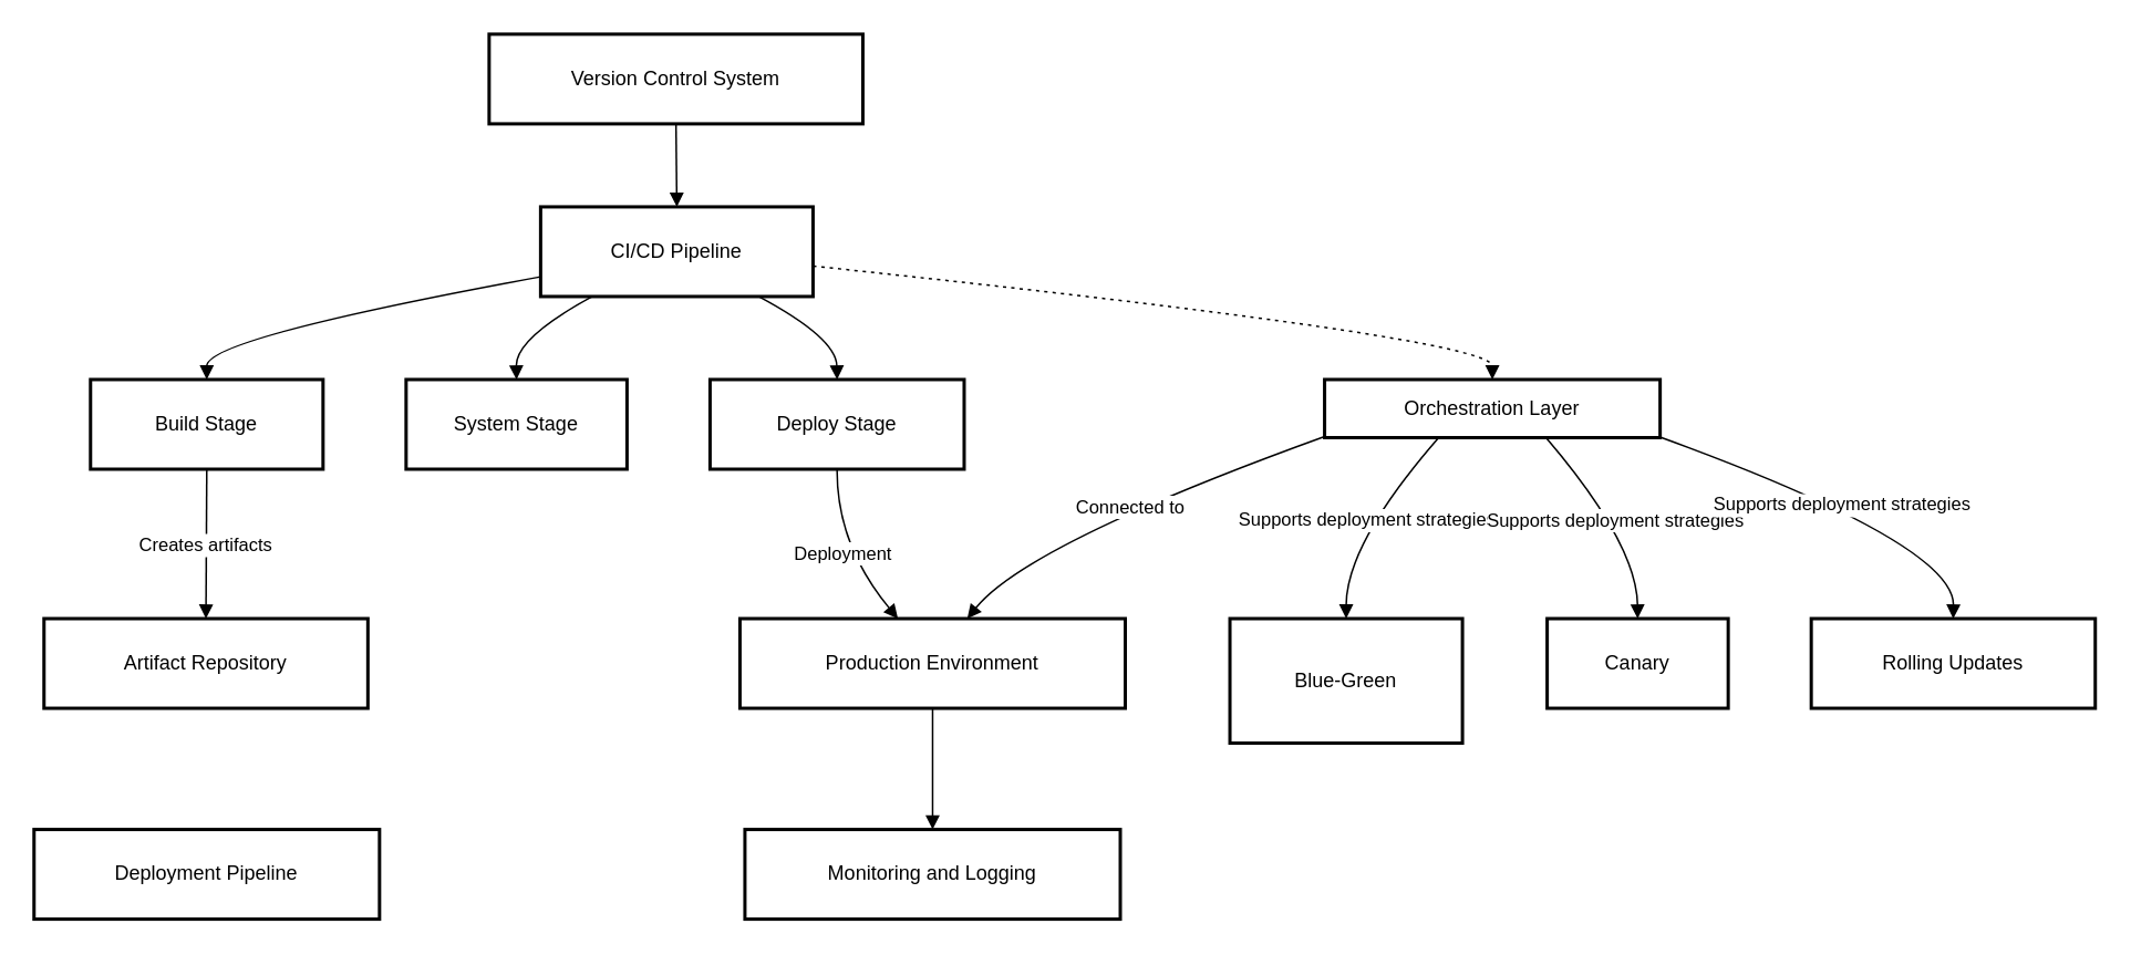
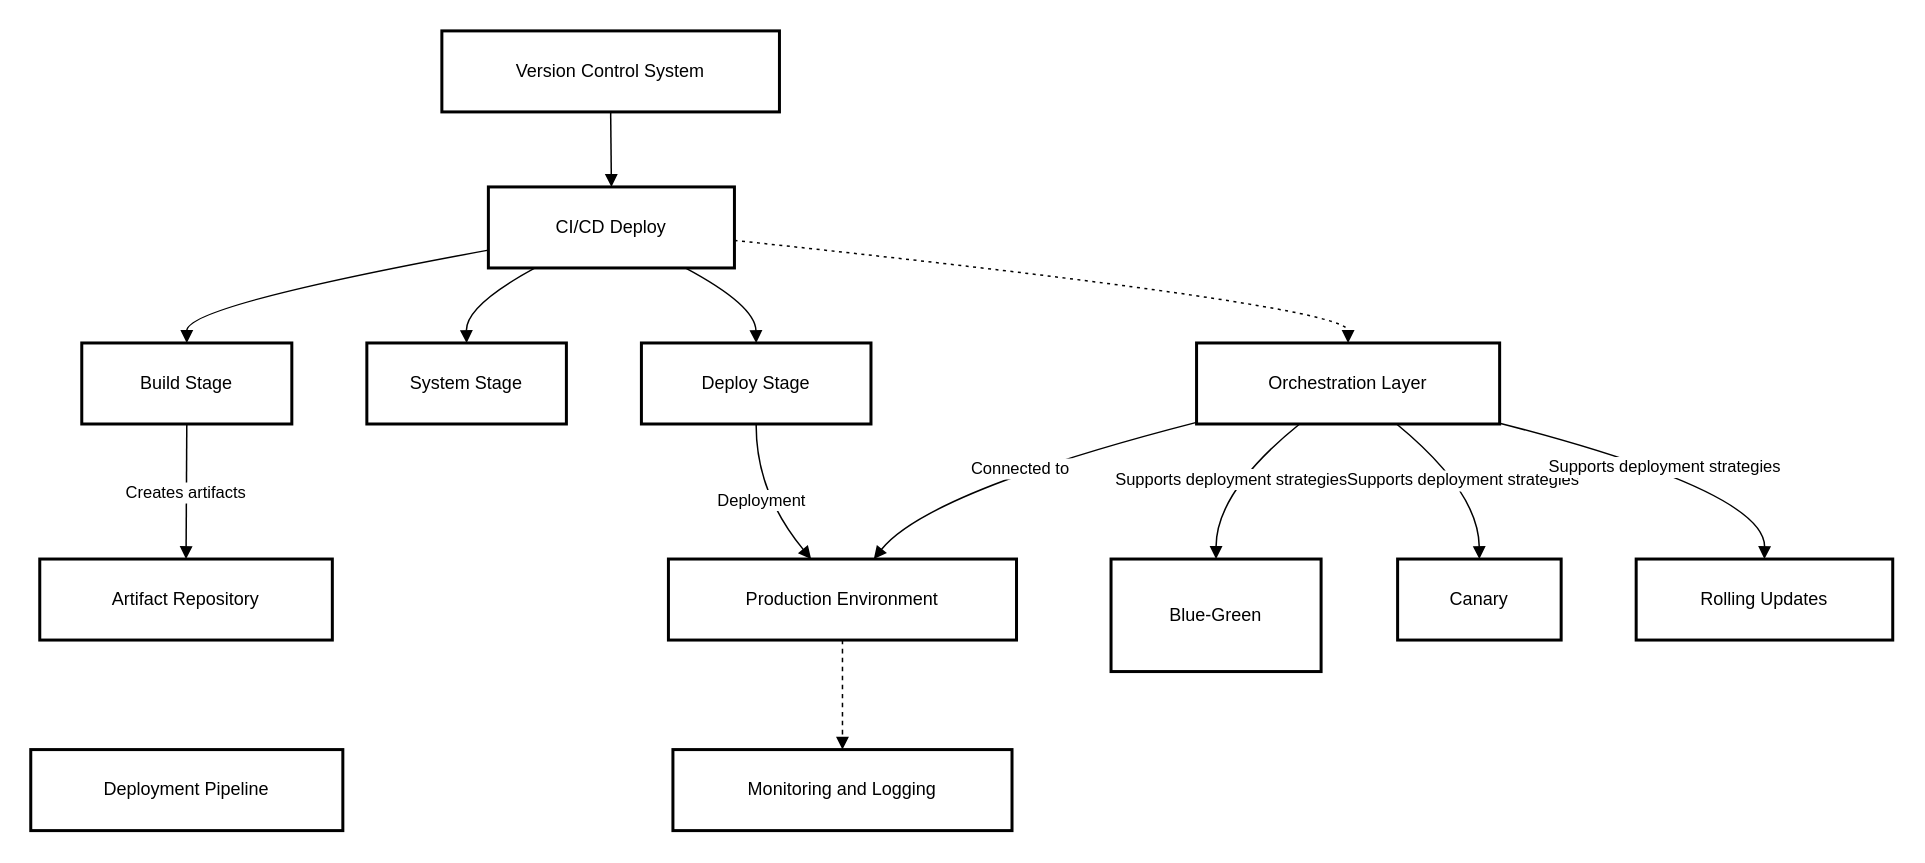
- <mxCell id="3" value="CI/CD Pipeline" style="whiteSpace=wrap;strokeWidth=2;" vertex="1" parent="1"><mxGeometry x="325" y="124" width="164" height="54" as="geometry" /></mxCell>
+ <mxCell id="3" value="CI/CD Deploy" style="whiteSpace=wrap;strokeWidth=2;" vertex="1" parent="1"><mxGeometry x="325" y="124" width="164" height="54" as="geometry" /></mxCell>
- <mxCell id="10" value="Orchestration Layer" style="whiteSpace=wrap;strokeWidth=2;" vertex="1" parent="1"><mxGeometry x="797" y="228" width="202" height="35" as="geometry" /></mxCell>
+ <mxCell id="10" value="Orchestration Layer" style="whiteSpace=wrap;strokeWidth=2;" vertex="1" parent="1"><mxGeometry x="797" y="228" width="202" height="54" as="geometry" /></mxCell>
- <mxCell id="26" value="" style="curved=1;startArrow=none;endArrow=block;exitX=0.5;exitY=1;entryX=0.5;entryY=-0.01;" edge="1" parent="1" source="7" target="14"><mxGeometry relative="1" as="geometry"><Array as="points" /></mxGeometry></mxCell>
+ <mxCell id="26" value="" style="curved=1;startArrow=none;endArrow=block;exitX=0.5;exitY=1;entryX=0.5;entryY=-0.01;dashed=1;" edge="1" parent="1" source="7" target="14"><mxGeometry relative="1" as="geometry"><Array as="points" /></mxGeometry></mxCell>
